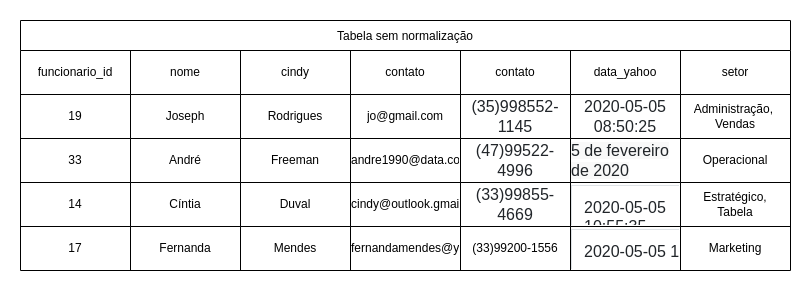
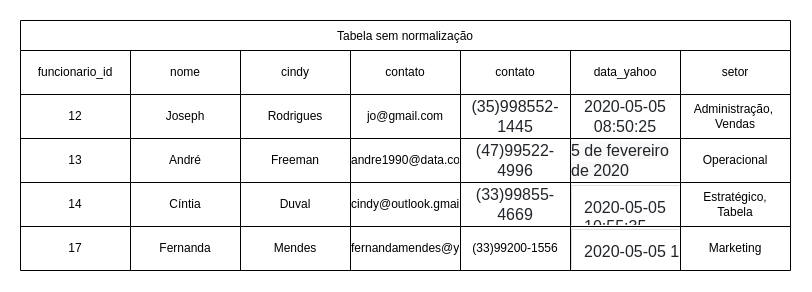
- <mxCell id="12" value="19" style="shape=partialRectangle;html=1;whiteSpace=wrap;connectable=0;overflow=hidden;fillColor=none;top=0;left=0;bottom=0;right=0;pointerEvents=1;" vertex="1" parent="11"><mxGeometry width="110" height="44" as="geometry"><mxRectangle width="110" height="44" as="alternateBounds" /></mxGeometry></mxCell>
+ <mxCell id="12" value="12" style="shape=partialRectangle;html=1;whiteSpace=wrap;connectable=0;overflow=hidden;fillColor=none;top=0;left=0;bottom=0;right=0;pointerEvents=1;" vertex="1" parent="11"><mxGeometry width="110" height="44" as="geometry"><mxRectangle width="110" height="44" as="alternateBounds" /></mxGeometry></mxCell>
- <mxCell id="16" value="&lt;span style=&quot;color: rgb(33, 37, 41); font-family: Verdana, Arial, &amp;quot;\&amp;quot;Helvetica Neue\&amp;quot;&amp;quot;, Helvetica, &amp;quot;sans-serif&amp;quot;; font-size: 16px; text-align: left; background-color: rgb(255, 255, 255);&quot;&gt;(35)998552-1145&lt;/span&gt;" style="shape=partialRectangle;html=1;whiteSpace=wrap;connectable=0;overflow=hidden;fillColor=none;top=0;left=0;bottom=0;right=0;pointerEvents=1;" vertex="1" parent="11"><mxGeometry x="440" width="110" height="44" as="geometry"><mxRectangle width="110" height="44" as="alternateBounds" /></mxGeometry></mxCell>
+ <mxCell id="16" value="&lt;span style=&quot;color: rgb(33, 37, 41); font-family: Verdana, Arial, &amp;quot;\&amp;quot;Helvetica Neue\&amp;quot;&amp;quot;, Helvetica, &amp;quot;sans-serif&amp;quot;; font-size: 16px; text-align: left; background-color: rgb(255, 255, 255);&quot;&gt;(35)998552-1445&lt;/span&gt;" style="shape=partialRectangle;html=1;whiteSpace=wrap;connectable=0;overflow=hidden;fillColor=none;top=0;left=0;bottom=0;right=0;pointerEvents=1;" vertex="1" parent="11"><mxGeometry x="440" width="110" height="44" as="geometry"><mxRectangle width="110" height="44" as="alternateBounds" /></mxGeometry></mxCell>
- <mxCell id="20" value="33" style="shape=partialRectangle;html=1;whiteSpace=wrap;connectable=0;overflow=hidden;fillColor=none;top=0;left=0;bottom=0;right=0;pointerEvents=1;" vertex="1" parent="19"><mxGeometry width="110" height="44" as="geometry"><mxRectangle width="110" height="44" as="alternateBounds" /></mxGeometry></mxCell>
+ <mxCell id="20" value="13" style="shape=partialRectangle;html=1;whiteSpace=wrap;connectable=0;overflow=hidden;fillColor=none;top=0;left=0;bottom=0;right=0;pointerEvents=1;" vertex="1" parent="19"><mxGeometry width="110" height="44" as="geometry"><mxRectangle width="110" height="44" as="alternateBounds" /></mxGeometry></mxCell>
